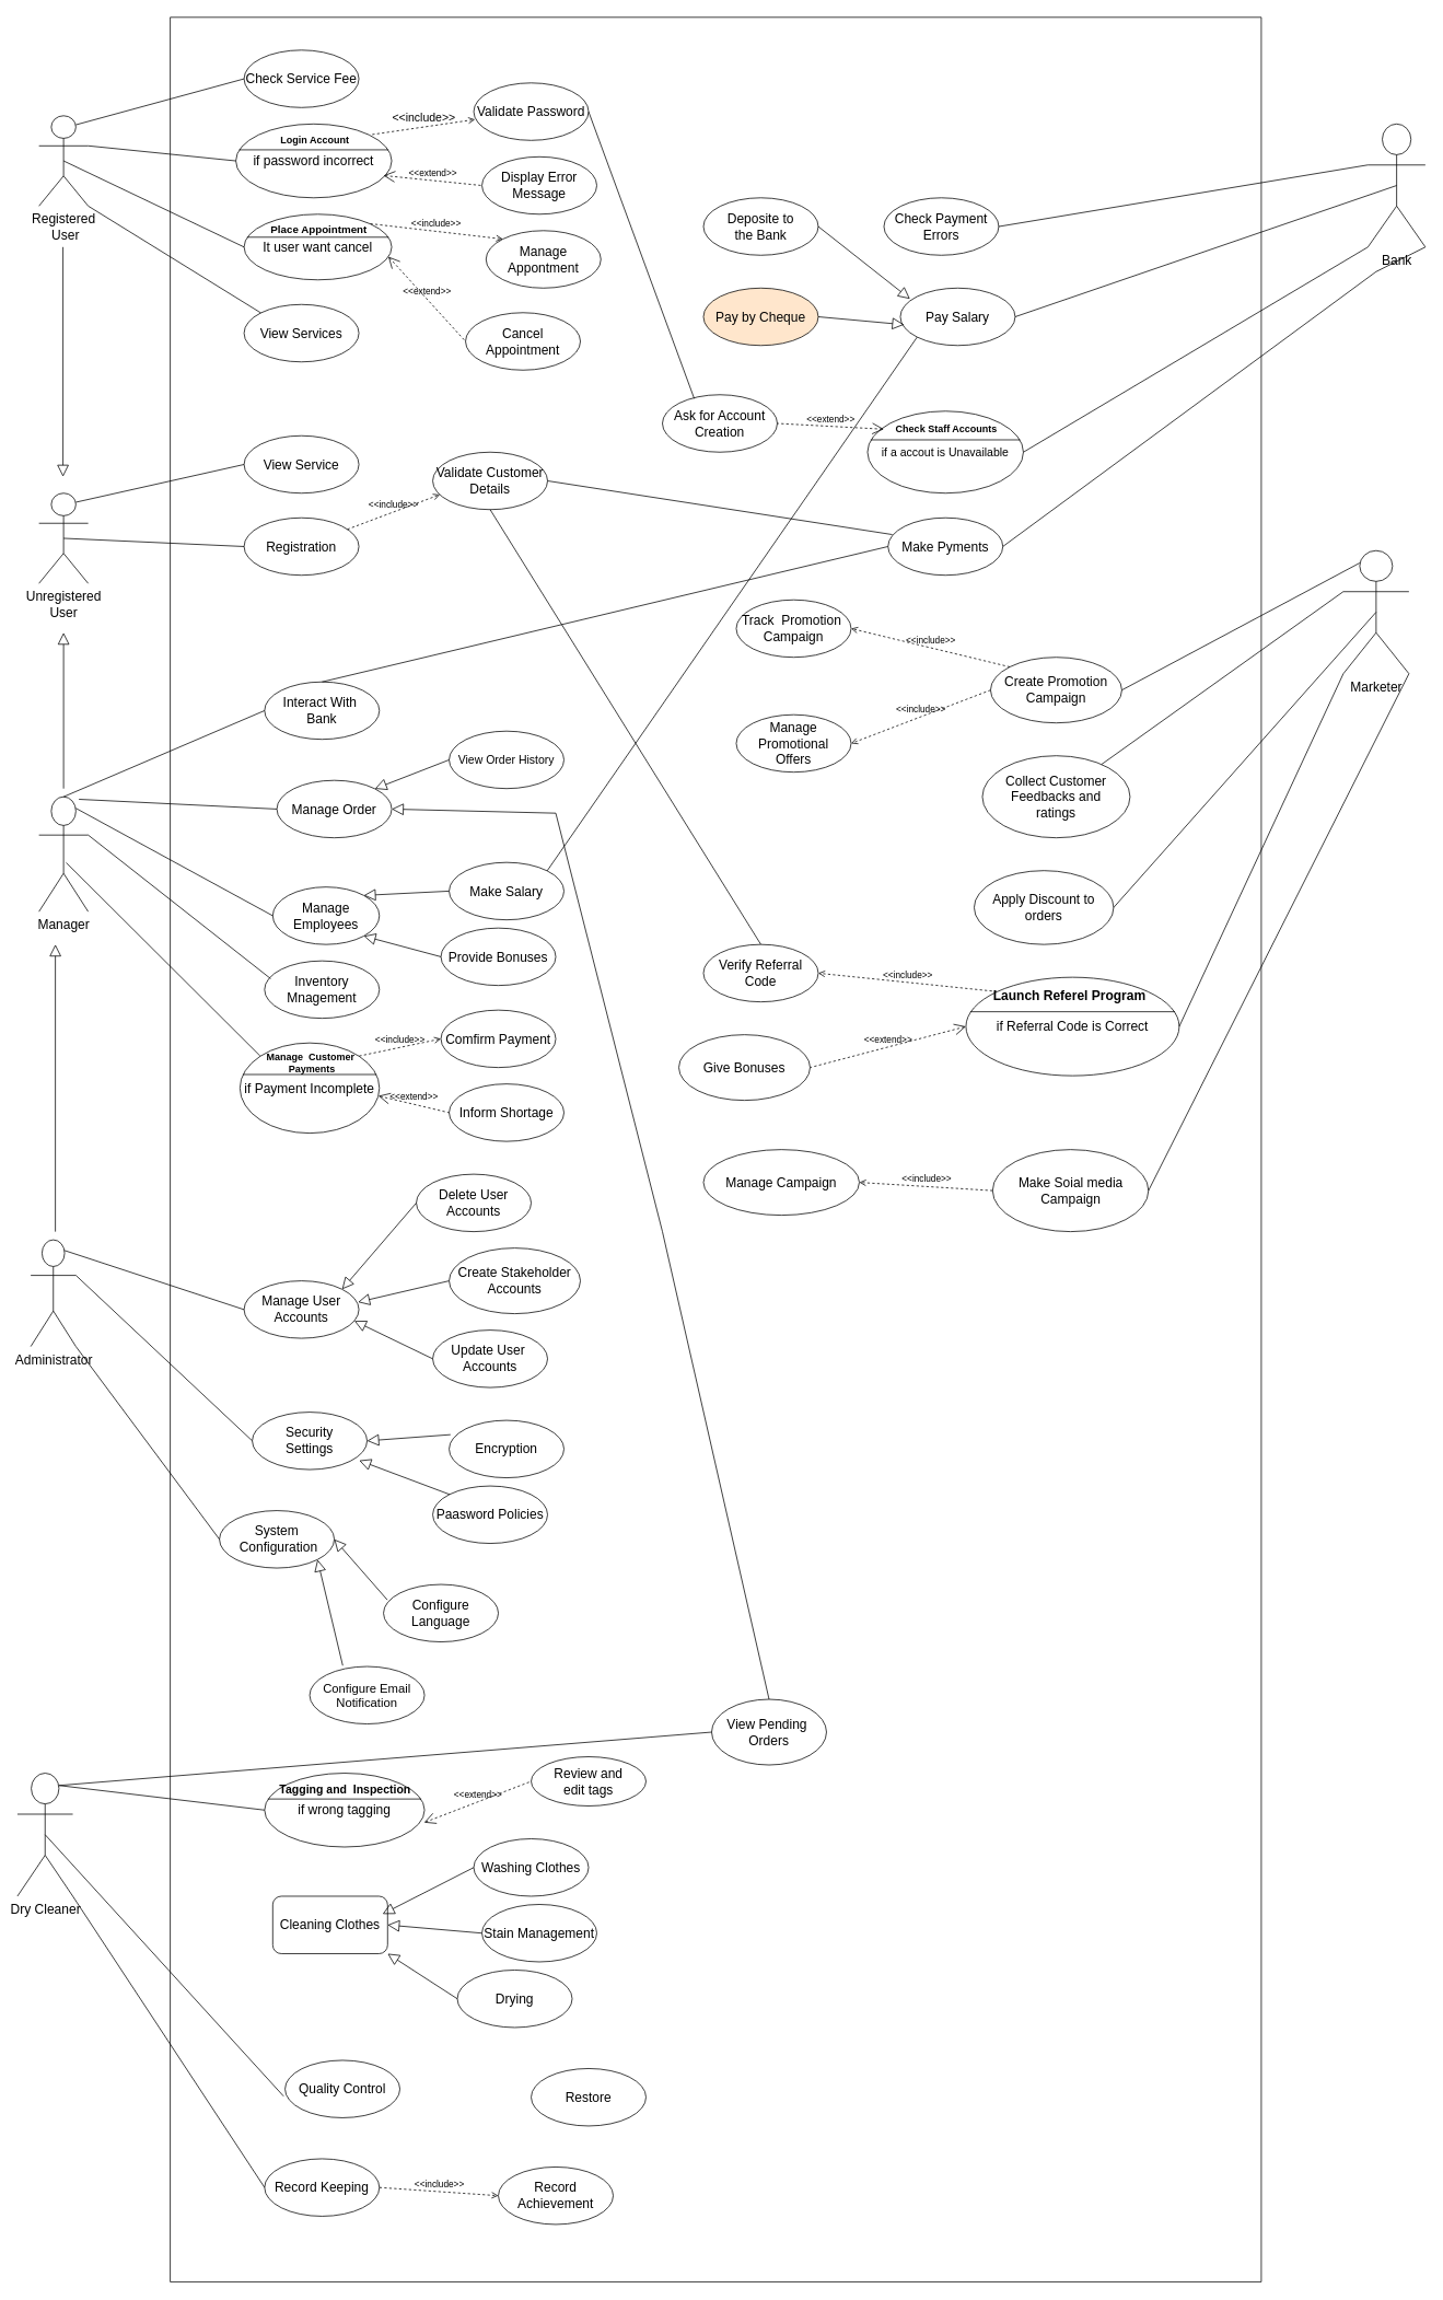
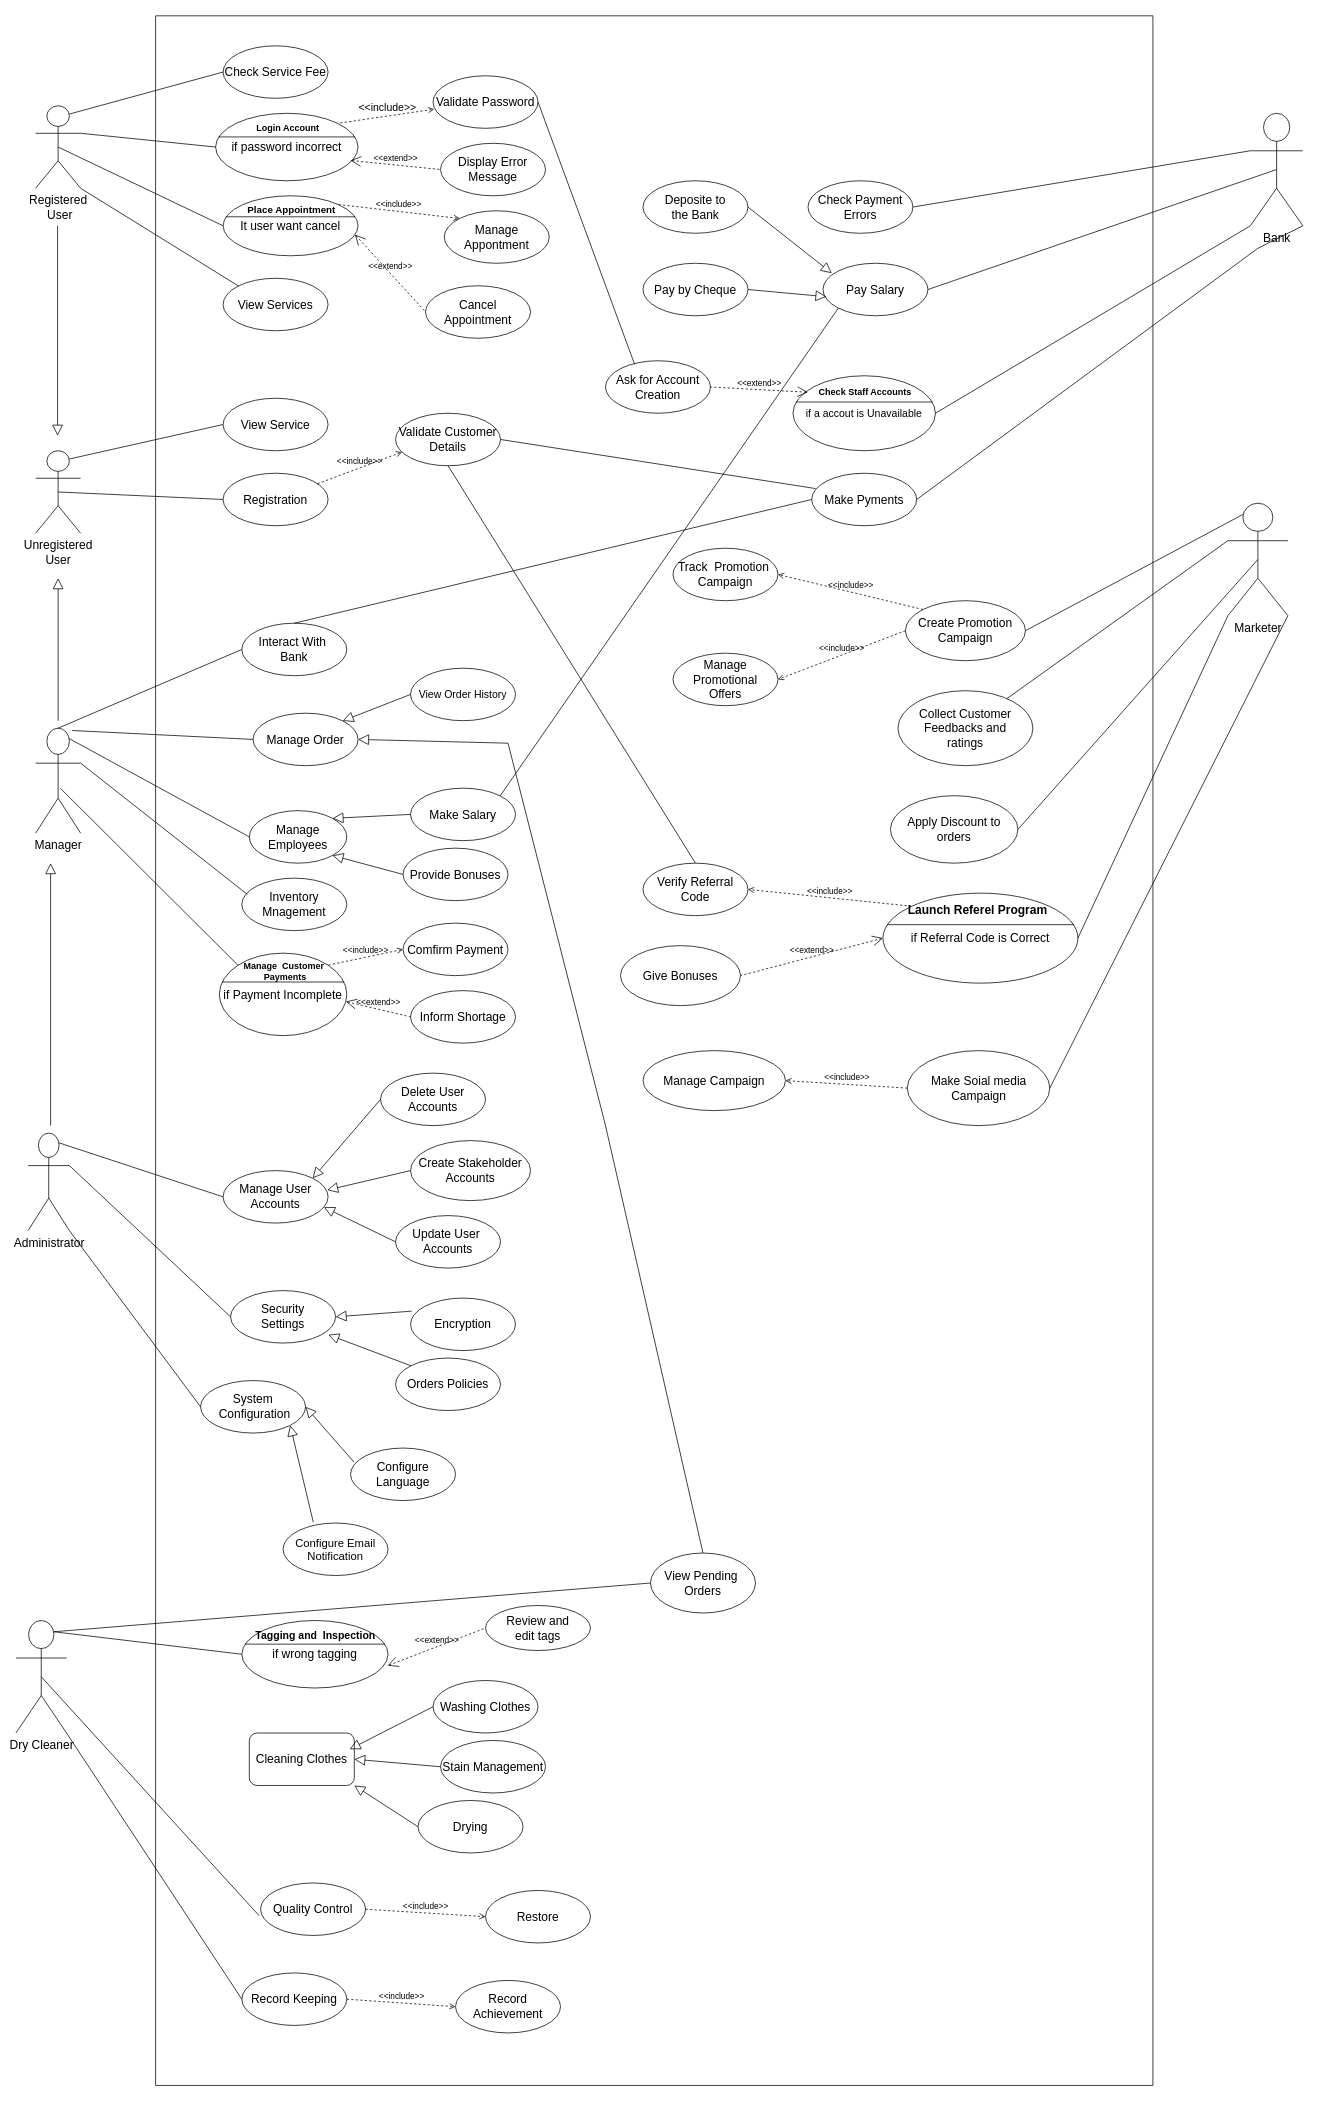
- <mxCell id="80" value="&lt;font style=&quot;font-size: 16px;&quot;&gt;Pay by Cheque&lt;/font&gt;" style="ellipse;whiteSpace=wrap;html=1;fillColor=#ffe6cc;" parent="2" vertex="1"><mxGeometry x="650" y="330" width="140" height="70" as="geometry" /></mxCell>
+ <mxCell id="80" value="&lt;font style=&quot;font-size: 16px;&quot;&gt;Pay by Cheque&lt;/font&gt;" style="ellipse;whiteSpace=wrap;html=1;" parent="2" vertex="1"><mxGeometry x="650" y="330" width="140" height="70" as="geometry" /></mxCell>
- <mxCell id="49" value="&lt;font style=&quot;font-size: 16px;&quot;&gt;Paasword Policies&lt;/font&gt;" style="ellipse;whiteSpace=wrap;html=1;" parent="2" vertex="1"><mxGeometry x="320" y="1790" width="140" height="70" as="geometry" /></mxCell>
+ <mxCell id="49" value="&lt;font style=&quot;font-size: 16px;&quot;&gt;Orders Policies&lt;/font&gt;" style="ellipse;whiteSpace=wrap;html=1;" parent="2" vertex="1"><mxGeometry x="320" y="1790" width="140" height="70" as="geometry" /></mxCell>
+ <mxCell id="67" value="&amp;lt;&amp;lt;include&amp;gt;&amp;gt;" style="edgeStyle=none;html=1;endArrow=open;verticalAlign=bottom;dashed=1;labelBackgroundColor=none;rounded=0;exitX=1;exitY=0.5;exitDx=0;exitDy=0;entryX=0;entryY=0.5;entryDx=0;entryDy=0;" parent="2" source="64" target="65" edge="1"><mxGeometry width="160" relative="1" as="geometry"><mxPoint x="280" y="2530" as="sourcePoint" /><mxPoint x="420" y="2530" as="targetPoint" /></mxGeometry></mxCell>
